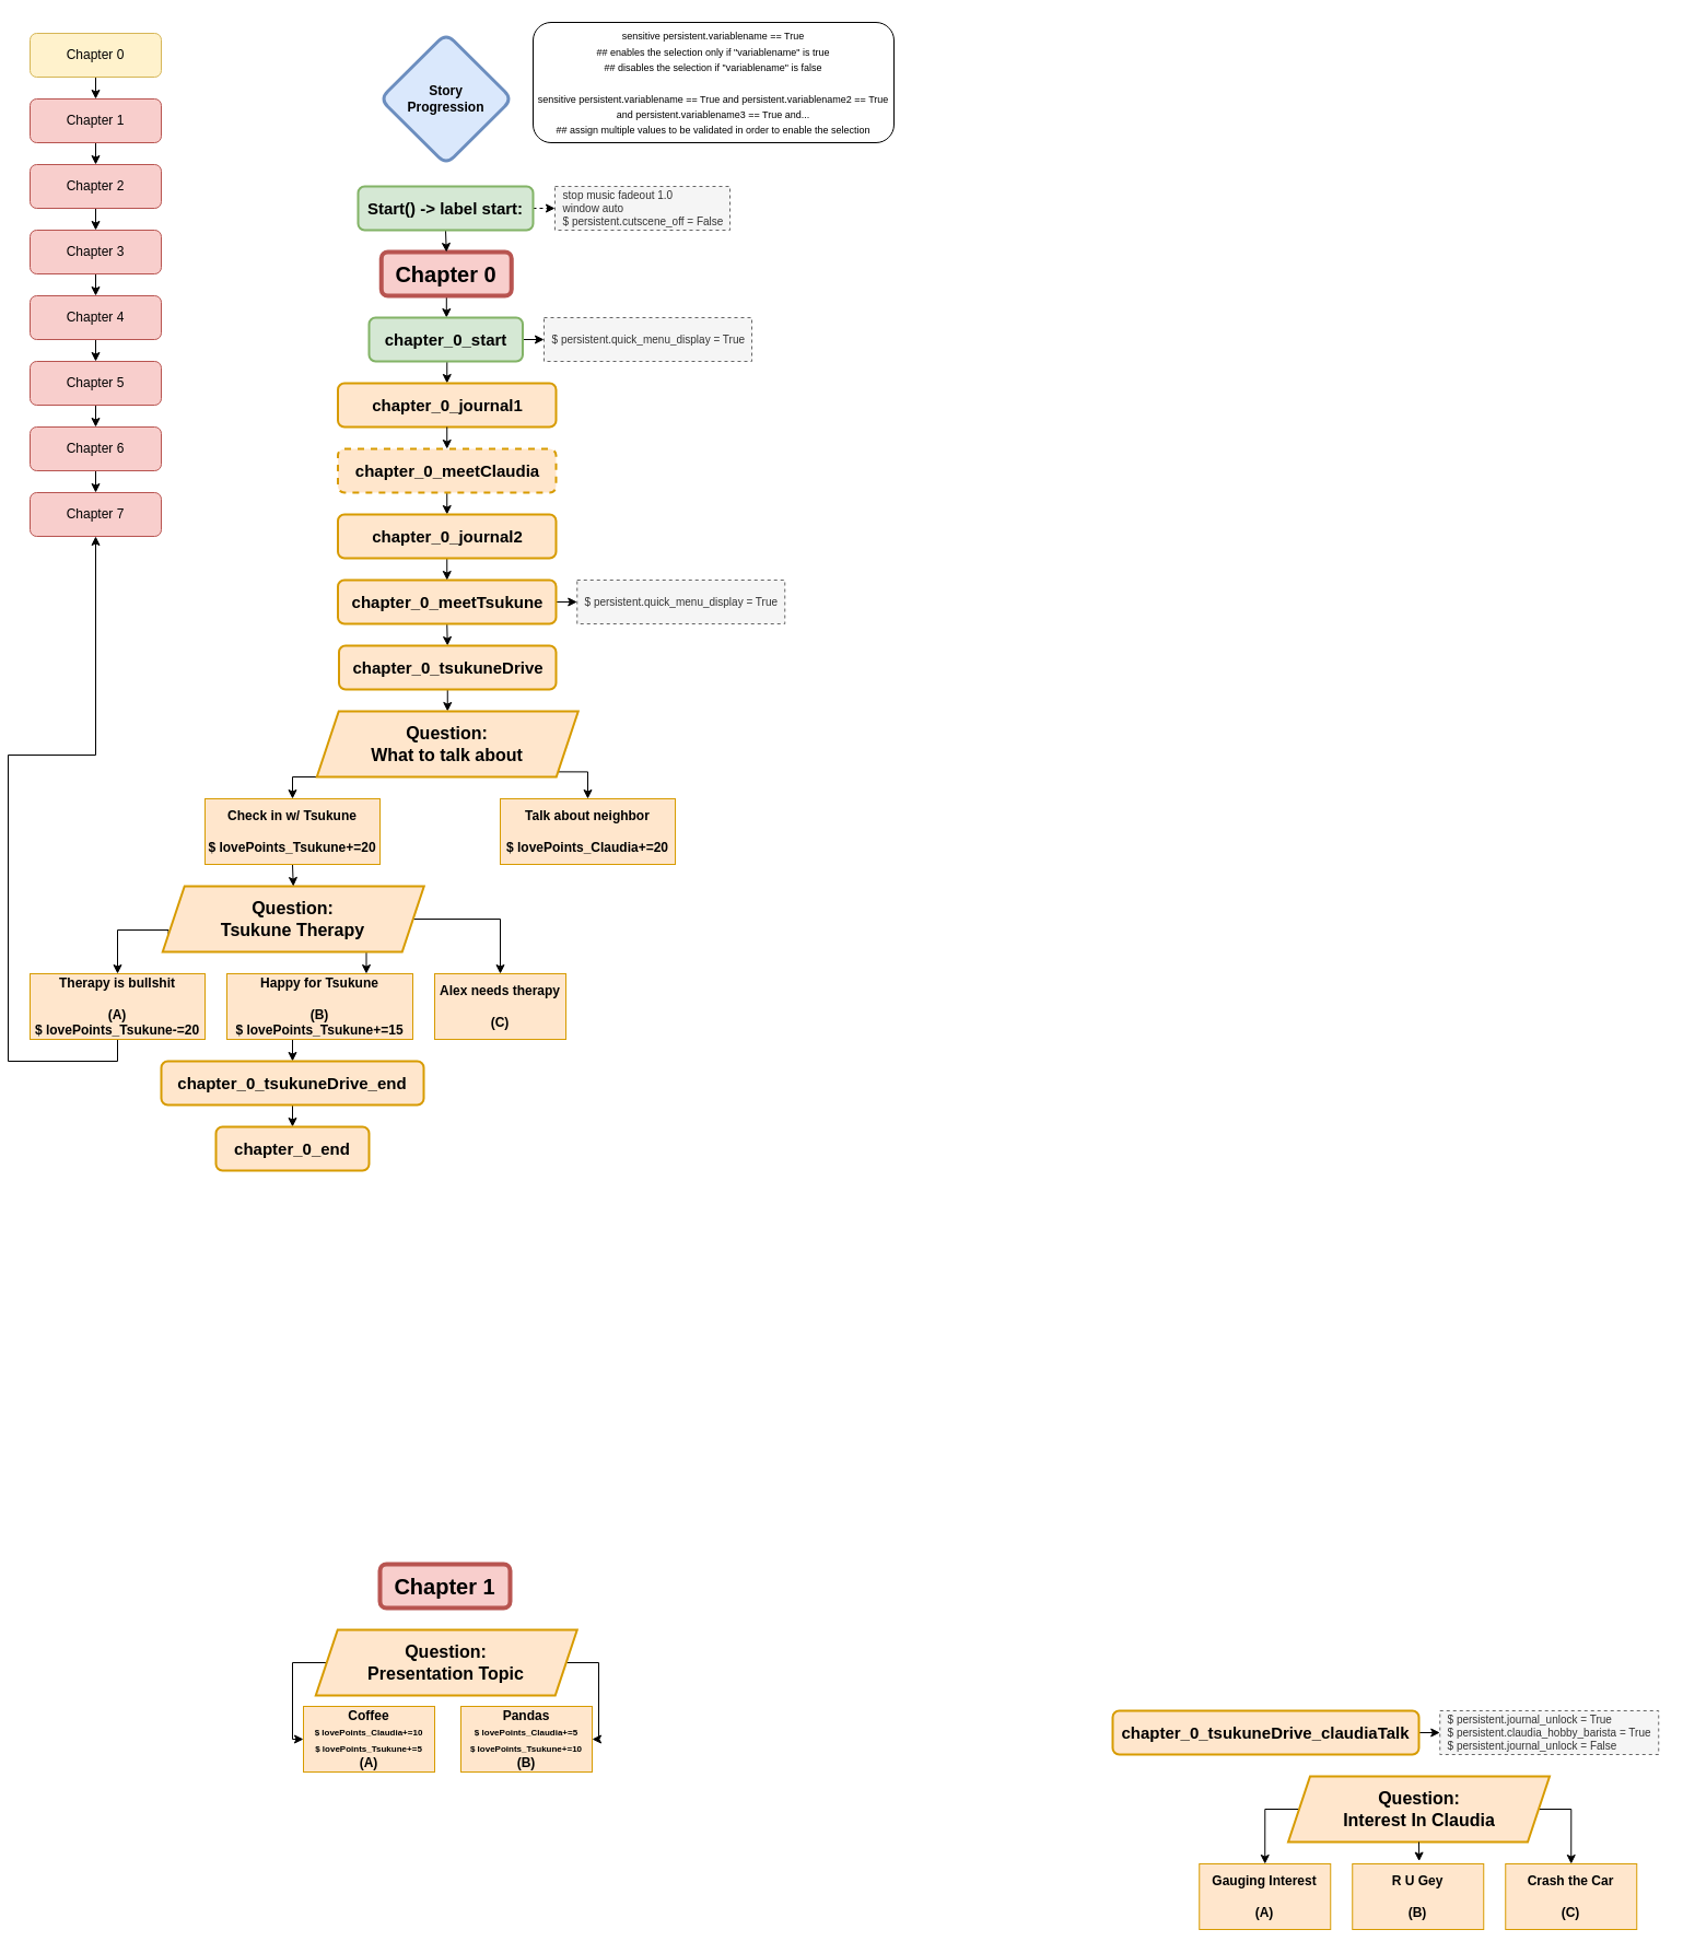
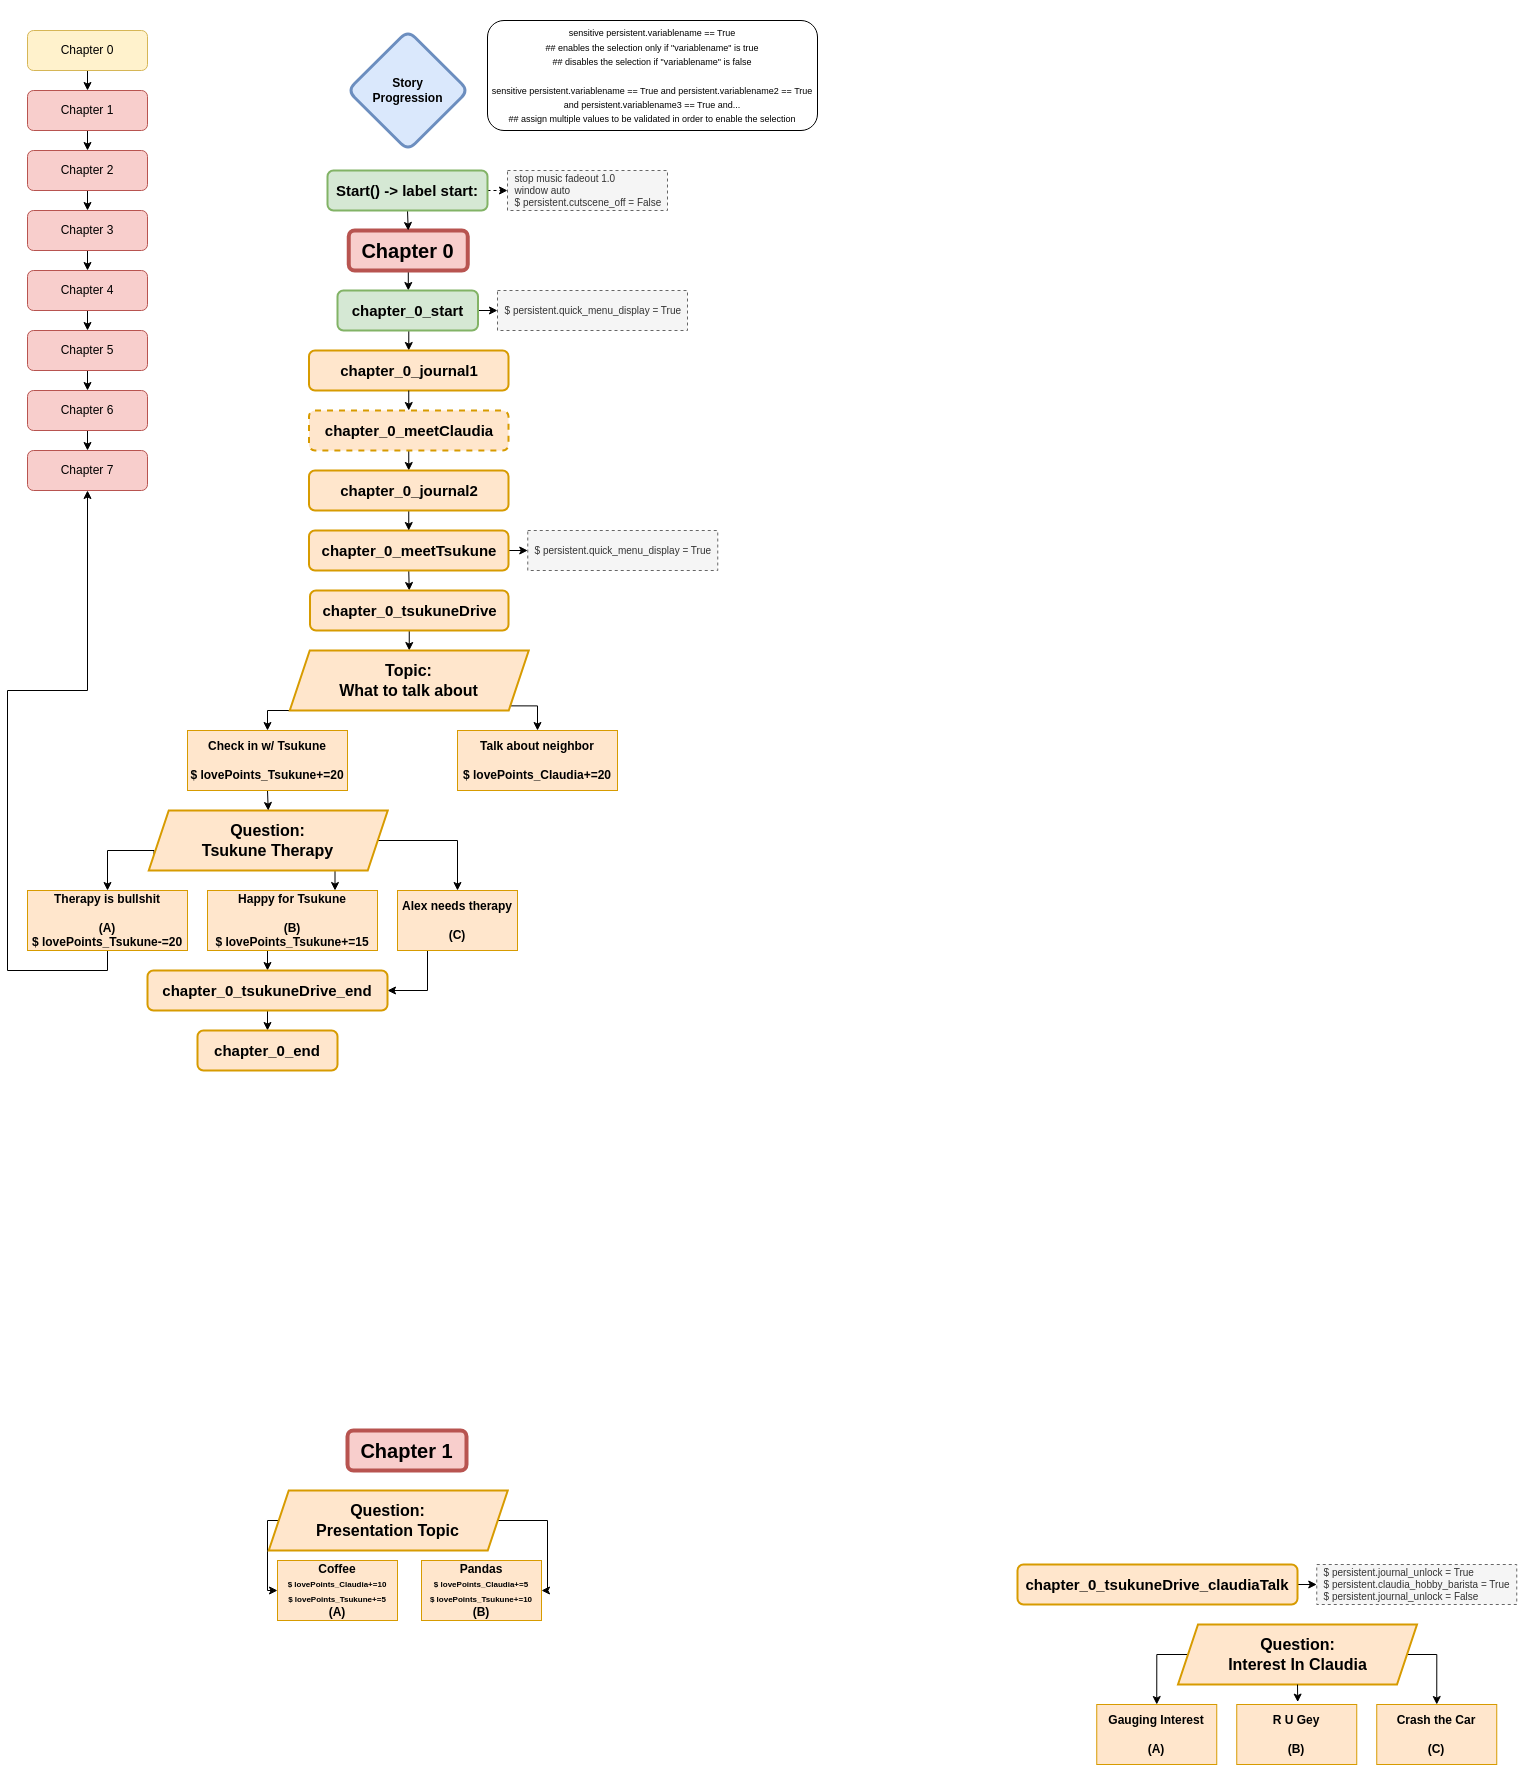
- <mxCell id="72" value="&lt;b&gt;&lt;font&gt;Question:&lt;br&gt;What to talk about&lt;/font&gt;&lt;/b&gt;" style="shape=parallelogram;perimeter=parallelogramPerimeter;whiteSpace=wrap;html=1;fixedSize=1;fillColor=#ffe6cc;strokeColor=#d79b00;strokeWidth=2;fontSize=16;" vertex="1" parent="1"><mxGeometry x="282.25" y="650" width="239" height="60" as="geometry" /></mxCell>
+ <mxCell id="72" value="&lt;b&gt;&lt;font&gt;Topic:&lt;br&gt;What to talk about&lt;/font&gt;&lt;/b&gt;" style="shape=parallelogram;perimeter=parallelogramPerimeter;whiteSpace=wrap;html=1;fixedSize=1;fillColor=#ffe6cc;strokeColor=#d79b00;strokeWidth=2;fontSize=16;" vertex="1" parent="1"><mxGeometry x="282.25" y="650" width="239" height="60" as="geometry" /></mxCell>
+ <mxCell id="41" style="edgeStyle=orthogonalEdgeStyle;rounded=0;orthogonalLoop=1;jettySize=auto;html=1;exitX=0.25;exitY=1;exitDx=0;exitDy=0;entryX=1;entryY=0.5;entryDx=0;entryDy=0;" edge="1" parent="1" source="42" target="56"><mxGeometry relative="1" as="geometry" /></mxCell>
- <mxCell id="60" value="&lt;font style=&quot;&quot;&gt;&lt;b&gt;Question:&lt;/b&gt;&lt;br&gt;&lt;/font&gt;&lt;div&gt;&lt;font style=&quot;&quot;&gt;&lt;b&gt;Presentation Topic&lt;/b&gt;&lt;/font&gt;&lt;/div&gt;" style="shape=parallelogram;perimeter=parallelogramPerimeter;whiteSpace=wrap;html=1;fixedSize=1;fillColor=#ffe6cc;strokeColor=#d79b00;strokeWidth=2;fontSize=16;" parent="1" vertex="1"><mxGeometry x="281.25" y="1490" width="239" height="60" as="geometry" /></mxCell>
+ <mxCell id="60" value="&lt;font style=&quot;&quot;&gt;&lt;b&gt;Question:&lt;/b&gt;&lt;br&gt;&lt;/font&gt;&lt;div&gt;&lt;font style=&quot;&quot;&gt;&lt;b&gt;Presentation Topic&lt;/b&gt;&lt;/font&gt;&lt;/div&gt;" style="shape=parallelogram;perimeter=parallelogramPerimeter;whiteSpace=wrap;html=1;fixedSize=1;fillColor=#ffe6cc;strokeColor=#d79b00;strokeWidth=2;fontSize=16;" parent="1" vertex="1"><mxGeometry x="261.25" y="1490" width="239" height="60" as="geometry" /></mxCell>
